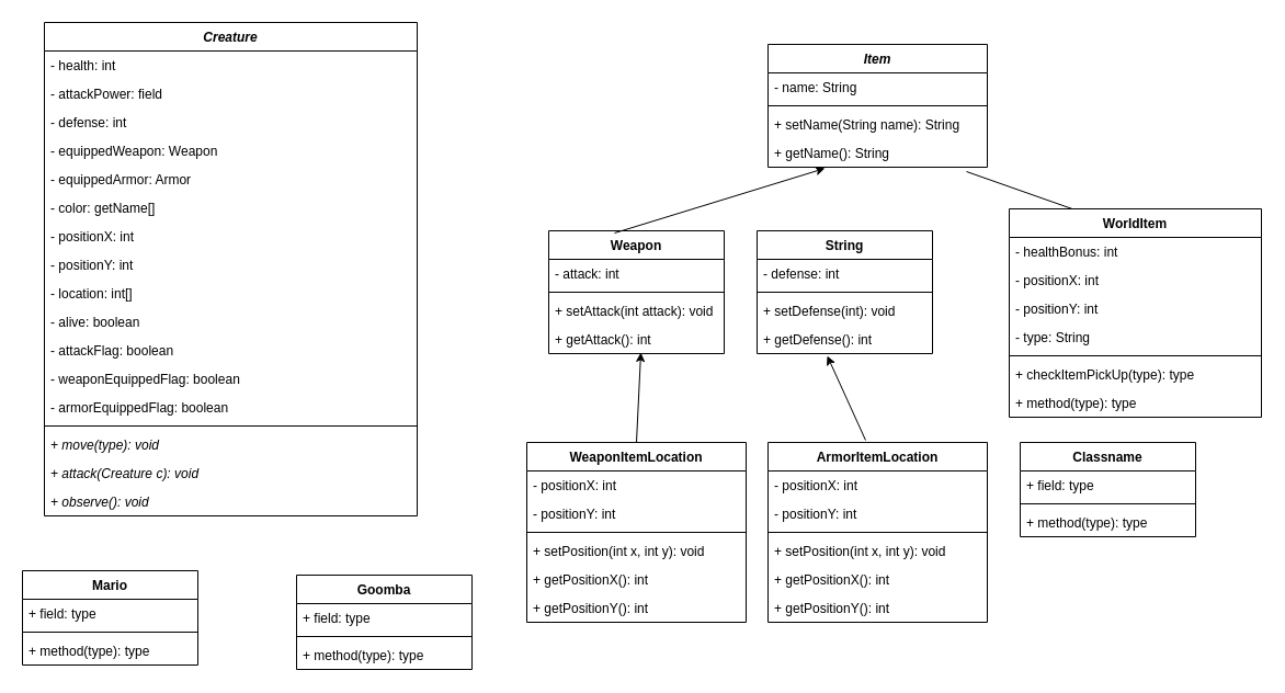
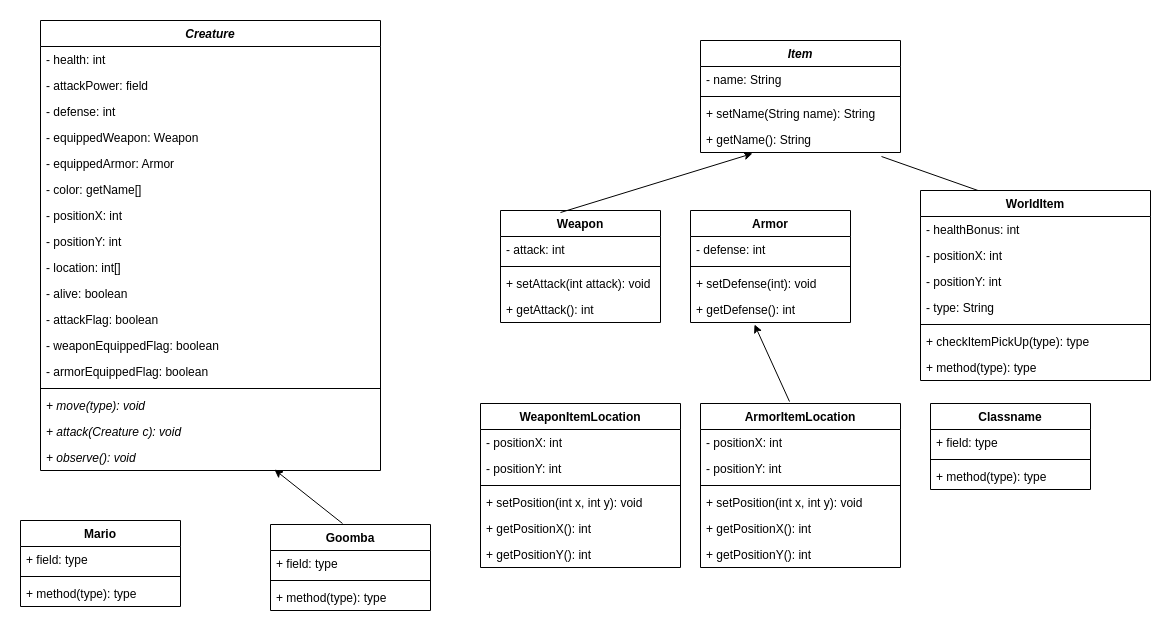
- <mxCell id="16" value="String" style="swimlane;fontStyle=1;align=center;verticalAlign=top;childLayout=stackLayout;horizontal=1;startSize=26;horizontalStack=0;resizeParent=1;resizeParentMax=0;resizeLast=0;collapsible=1;marginBottom=0;" parent="1" vertex="1"><mxGeometry x="690" y="210" width="160" height="112" as="geometry" /></mxCell>
+ <mxCell id="16" value="Armor" style="swimlane;fontStyle=1;align=center;verticalAlign=top;childLayout=stackLayout;horizontal=1;startSize=26;horizontalStack=0;resizeParent=1;resizeParentMax=0;resizeLast=0;collapsible=1;marginBottom=0;" parent="1" vertex="1"><mxGeometry x="690" y="210" width="160" height="112" as="geometry" /></mxCell>
- <mxCell id="15" value="" style="endArrow=classic;html=1;entryX=0.525;entryY=0.962;entryDx=0;entryDy=0;entryPerimeter=0;exitX=0.5;exitY=0;exitDx=0;exitDy=0;" edge="1" parent="1" source="29" target="12"><mxGeometry width="50" height="50" relative="1" as="geometry"><mxPoint x="584" y="410" as="sourcePoint" /><mxPoint x="600" y="360" as="targetPoint" /></mxGeometry></mxCell>
+ <mxCell id="13" value="" style="endArrow=classic;html=1;exitX=0.45;exitY=-0.012;exitDx=0;exitDy=0;exitPerimeter=0;entryX=0.688;entryY=0.962;entryDx=0;entryDy=0;entryPerimeter=0;" parent="1" source="21" target="73" edge="1"><mxGeometry width="50" height="50" relative="1" as="geometry"><mxPoint x="320" y="530" as="sourcePoint" /><mxPoint x="276.987" y="402" as="targetPoint" /></mxGeometry></mxCell>
